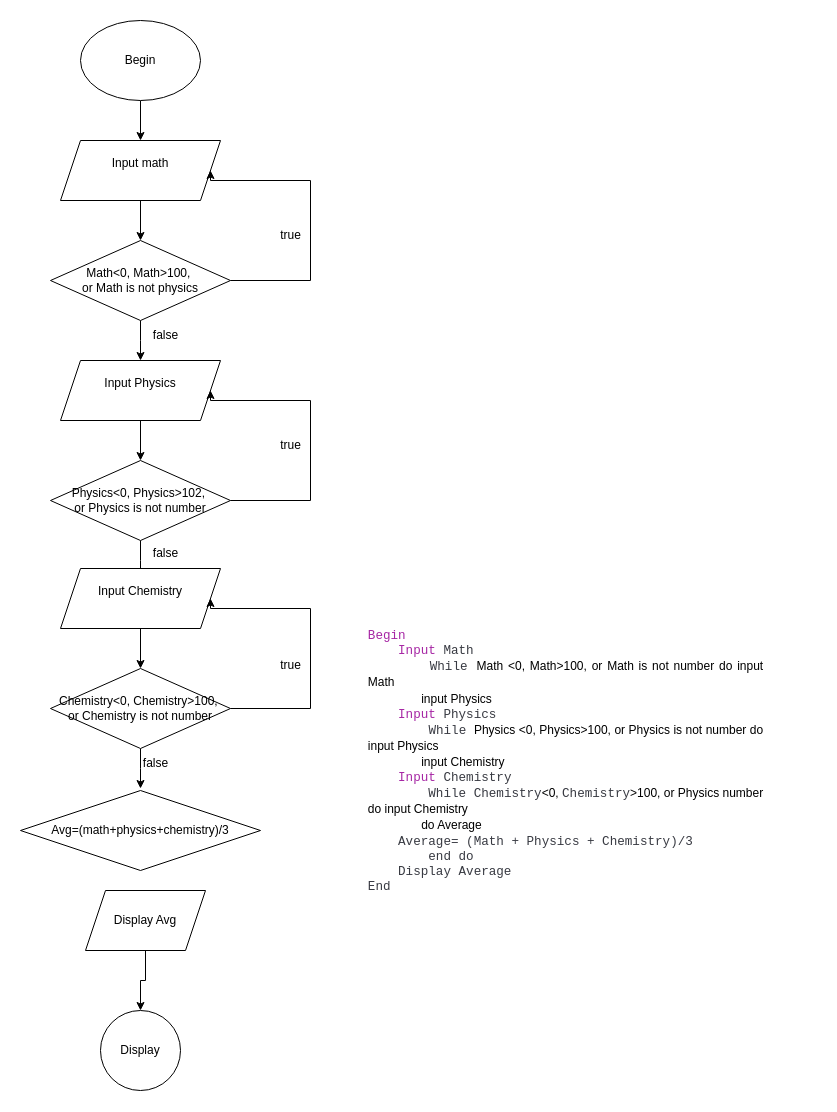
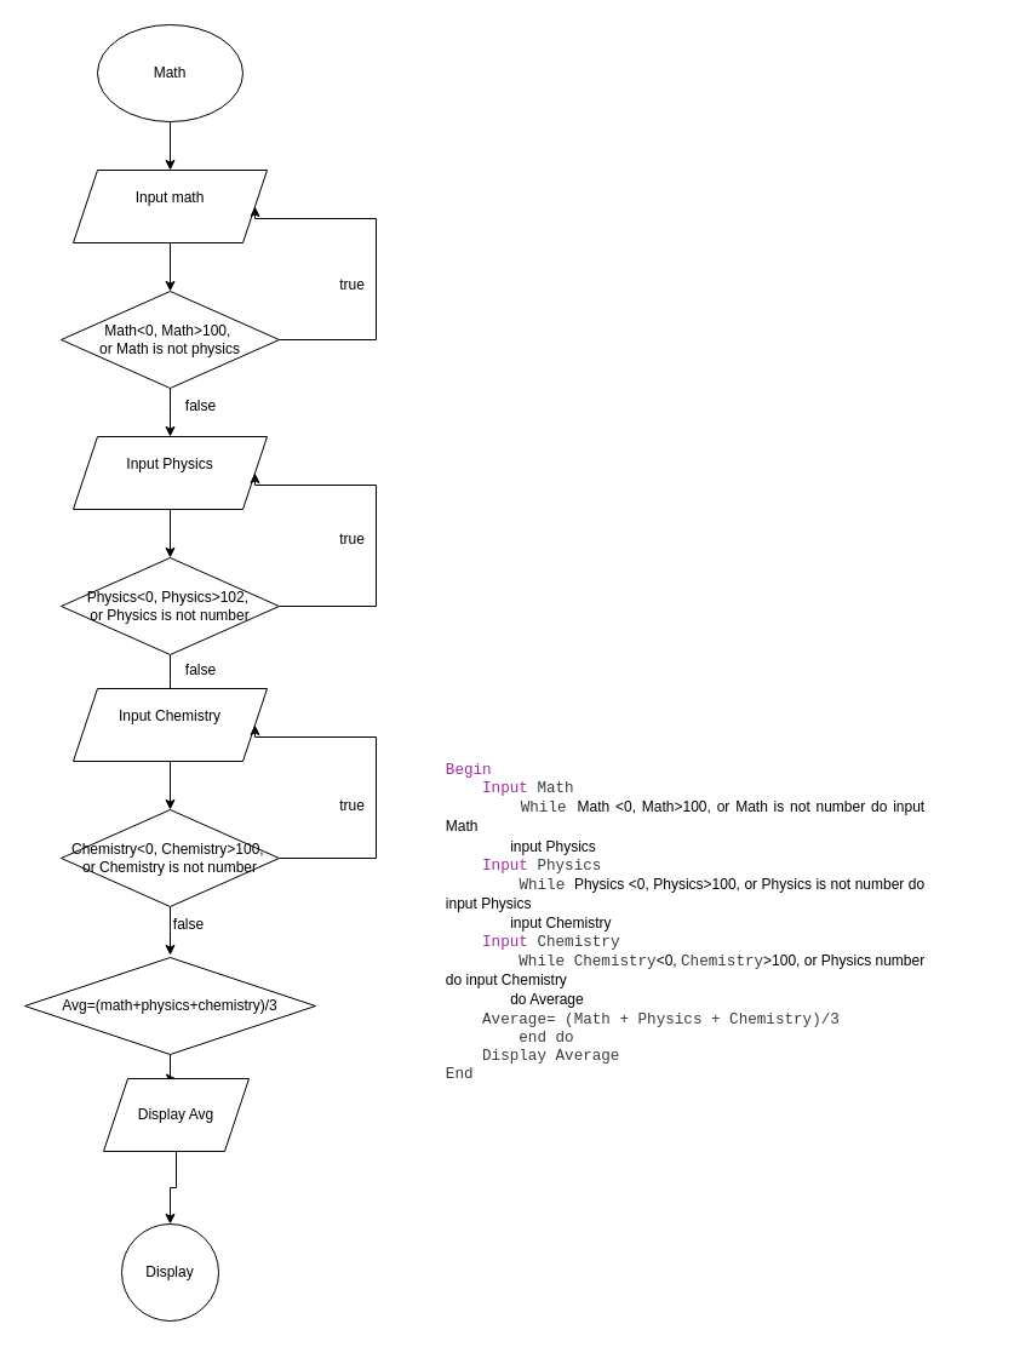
- <mxCell id="3" value="Begin" style="ellipse;whiteSpace=wrap;html=1;" parent="1" vertex="1"><mxGeometry x="80" width="120" height="80" as="geometry" y="20" /></mxCell>
+ <mxCell id="3" value="Math" style="ellipse;whiteSpace=wrap;html=1;" parent="1" vertex="1"><mxGeometry x="80" width="120" height="80" as="geometry" y="20" /></mxCell>
+ <mxCell id="26" value="" style="edgeStyle=orthogonalEdgeStyle;rounded=0;orthogonalLoop=1;jettySize=auto;html=1;" parent="1" source="27" target="29" edge="1"><mxGeometry relative="1" as="geometry" /></mxCell>
